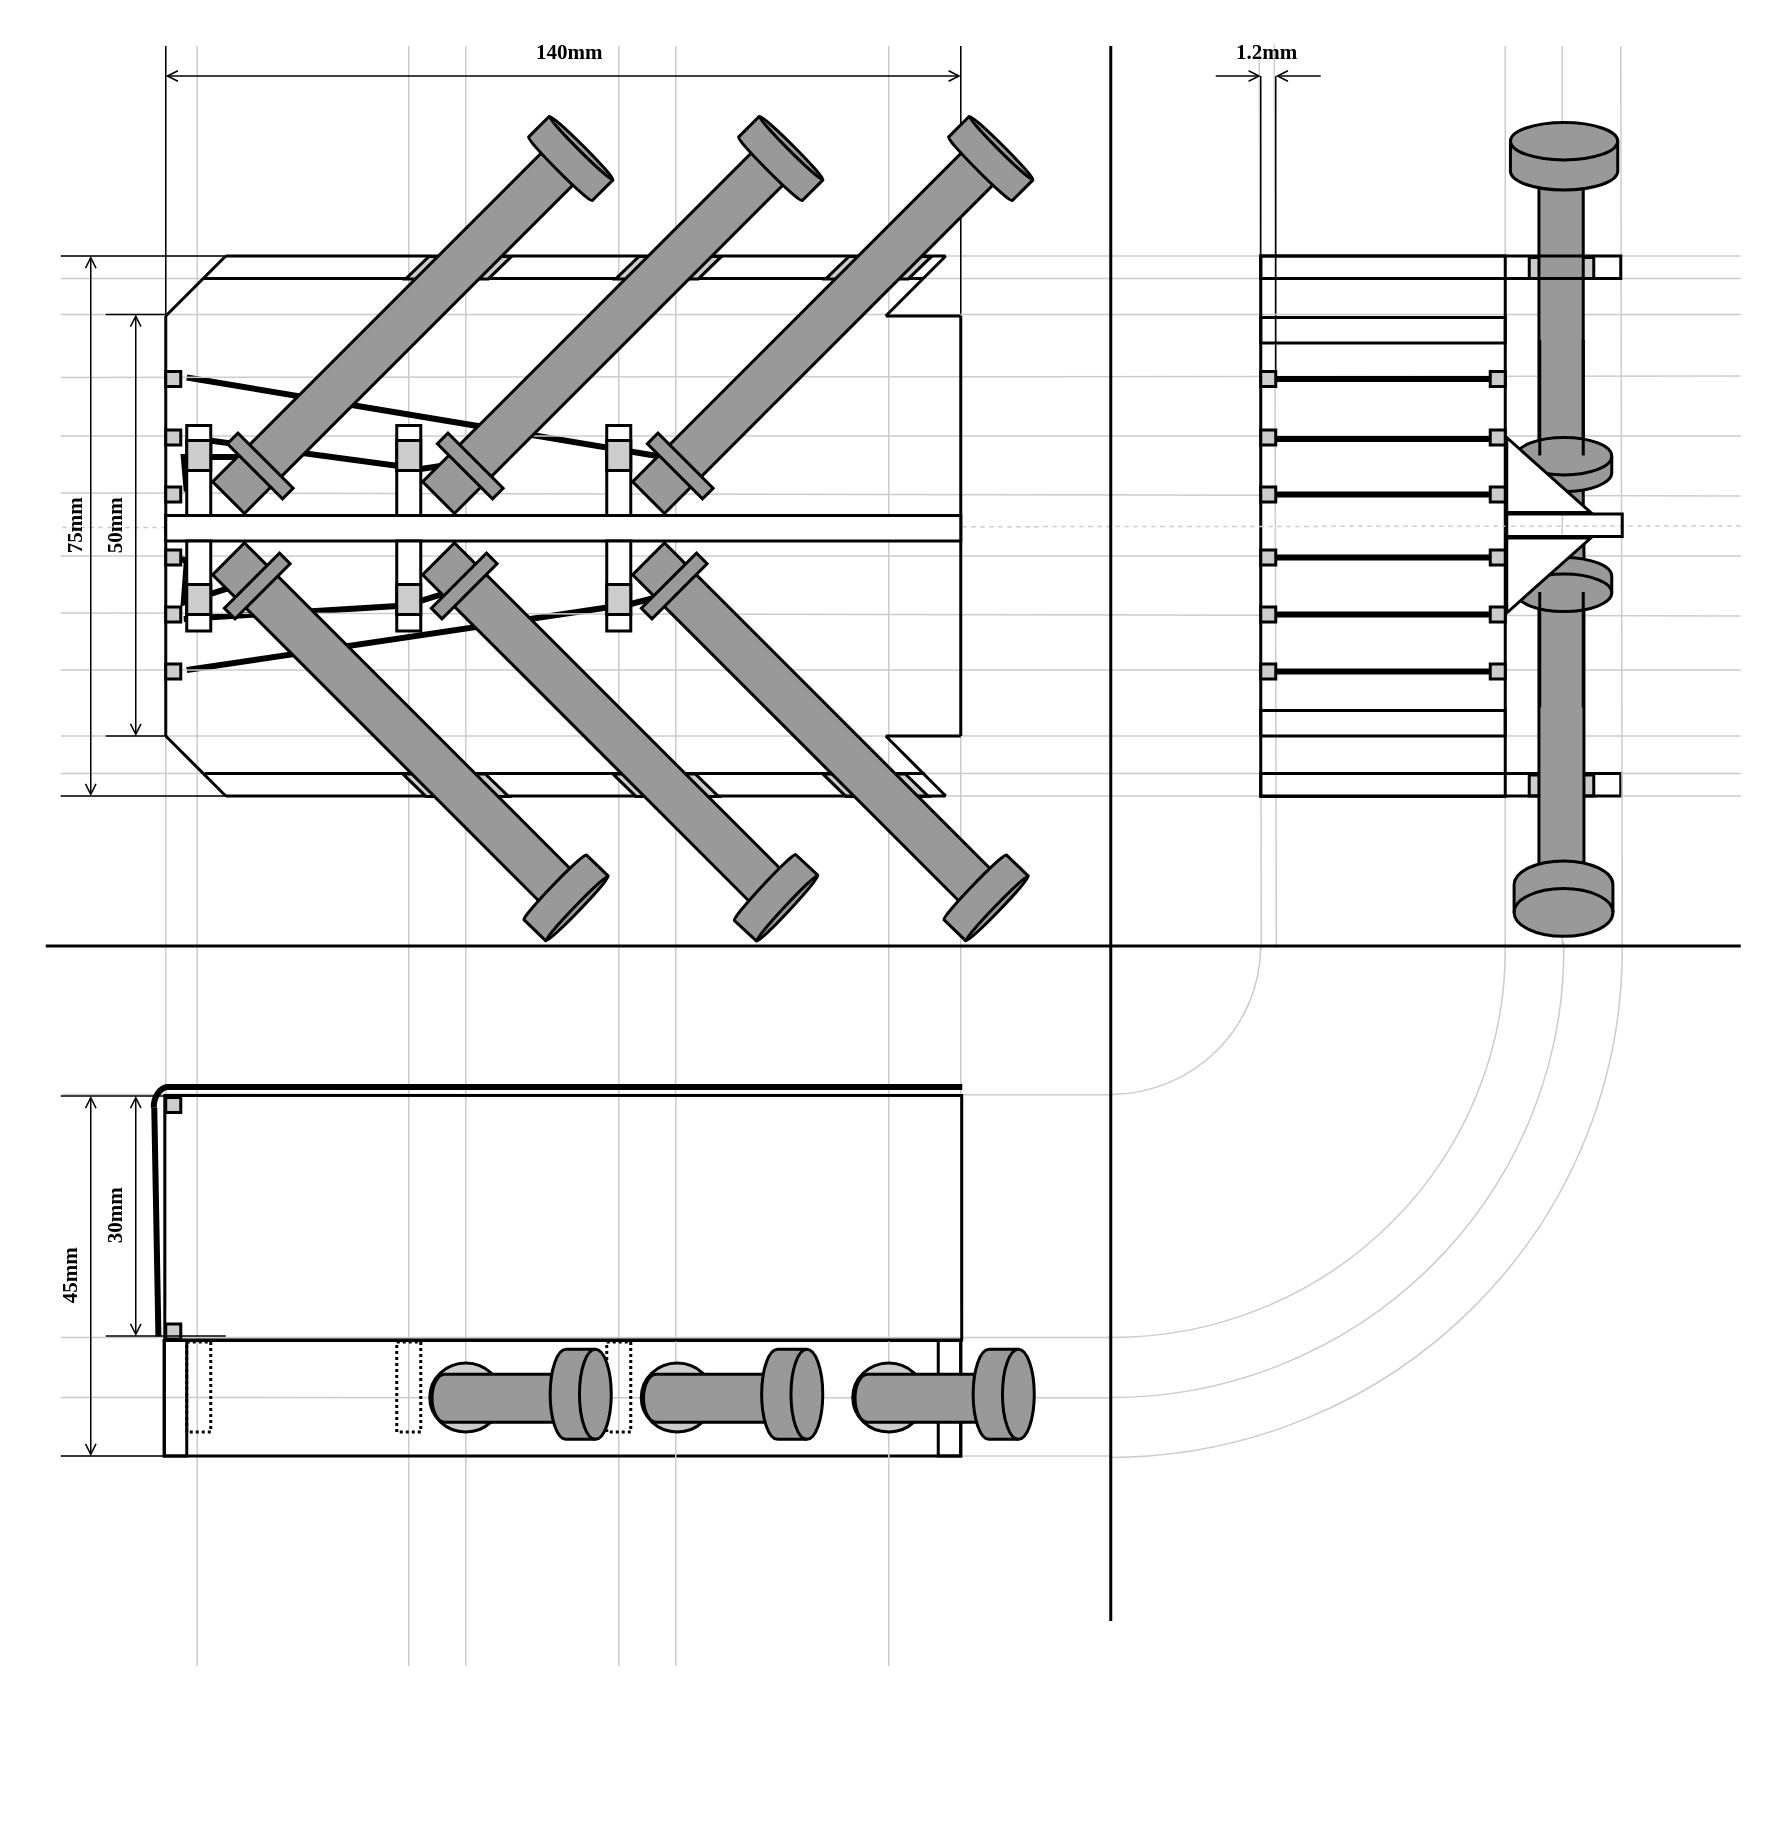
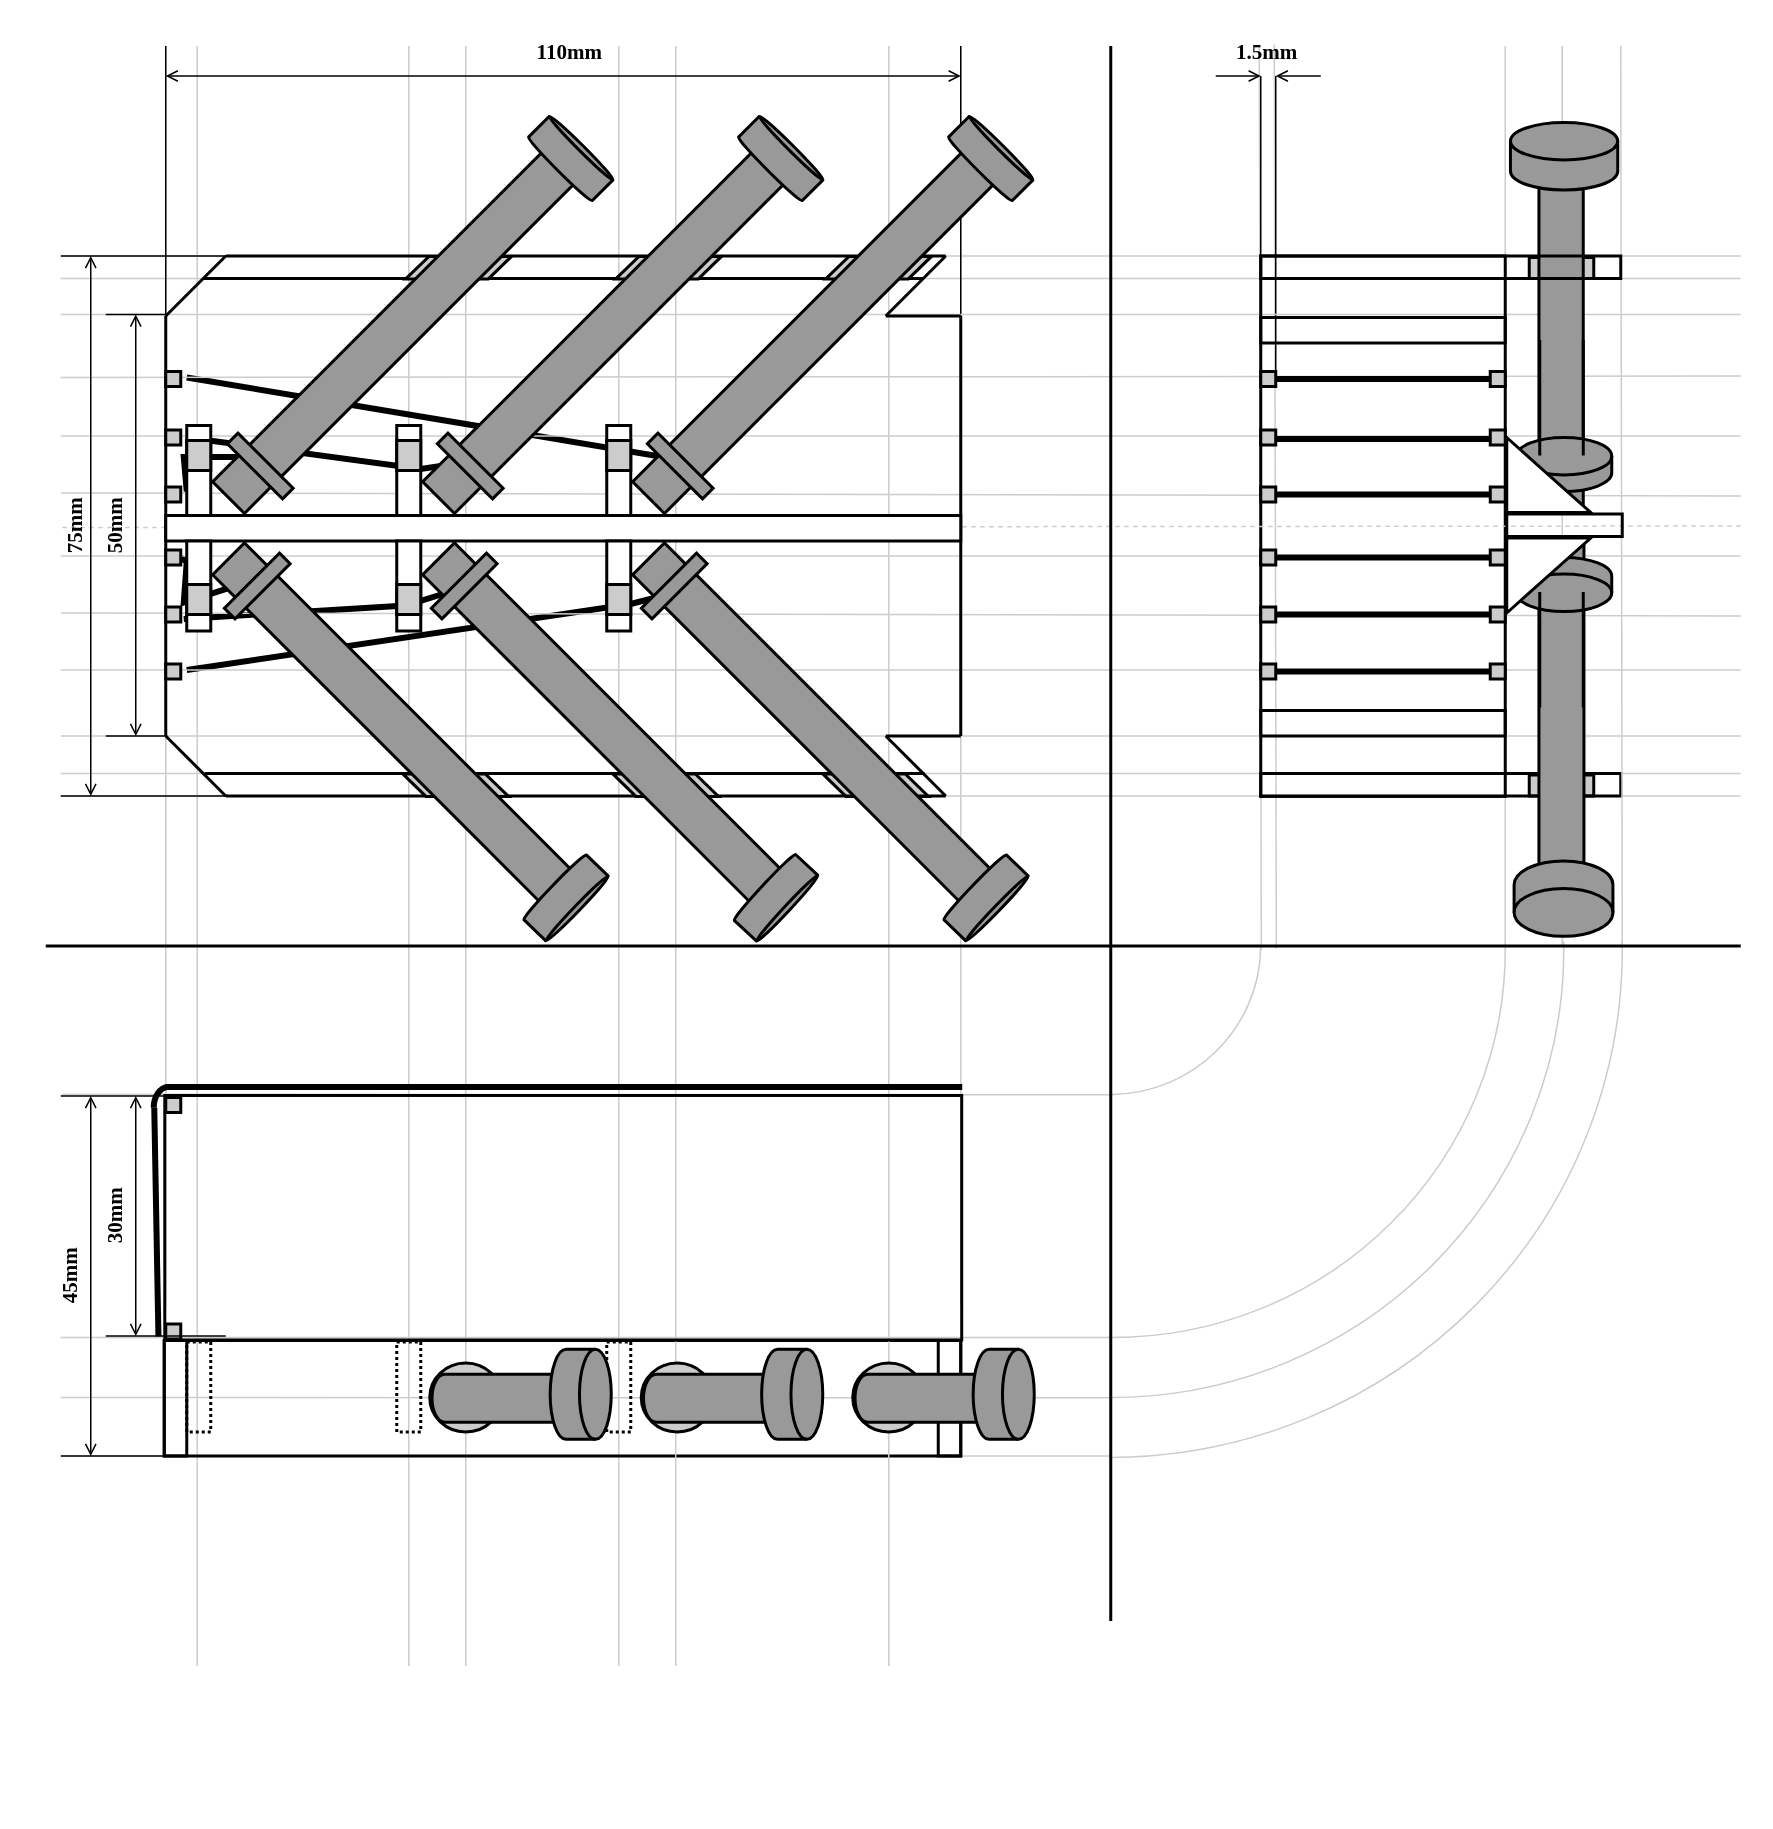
- <mxCell id="160" value="140mm" style="rounded=0;whiteSpace=wrap;html=1;fillColor=none;strokeWidth=2;fontStyle=1;fontFamily=Fira Code;fontSource=https%3A%2F%2Ffonts.googleapis.com%2Fcss%3Ffamily%3DFira%2BCode;fontSize=14;strokeColor=none;" vertex="1" parent="1"><mxGeometry x="352" y="20" width="55" height="30" as="geometry" /></mxCell>
+ <mxCell id="160" value="110mm" style="rounded=0;whiteSpace=wrap;html=1;fillColor=none;strokeWidth=2;fontStyle=1;fontFamily=Fira Code;fontSource=https%3A%2F%2Ffonts.googleapis.com%2Fcss%3Ffamily%3DFira%2BCode;fontSize=14;strokeColor=none;" vertex="1" parent="1"><mxGeometry x="352" y="20" width="55" height="30" as="geometry" /></mxCell>
- <mxCell id="181" value="1.2mm" style="rounded=0;whiteSpace=wrap;html=1;fillColor=none;strokeWidth=2;fontStyle=1;fontFamily=Fira Code;fontSource=https%3A%2F%2Ffonts.googleapis.com%2Fcss%3Ffamily%3DFira%2BCode;fontSize=14;strokeColor=none;" vertex="1" parent="1"><mxGeometry x="817" y="20" width="55" height="30" as="geometry" /></mxCell>
+ <mxCell id="181" value="1.5mm" style="rounded=0;whiteSpace=wrap;html=1;fillColor=none;strokeWidth=2;fontStyle=1;fontFamily=Fira Code;fontSource=https%3A%2F%2Ffonts.googleapis.com%2Fcss%3Ffamily%3DFira%2BCode;fontSize=14;strokeColor=none;" vertex="1" parent="1"><mxGeometry x="817" y="20" width="55" height="30" as="geometry" /></mxCell>
